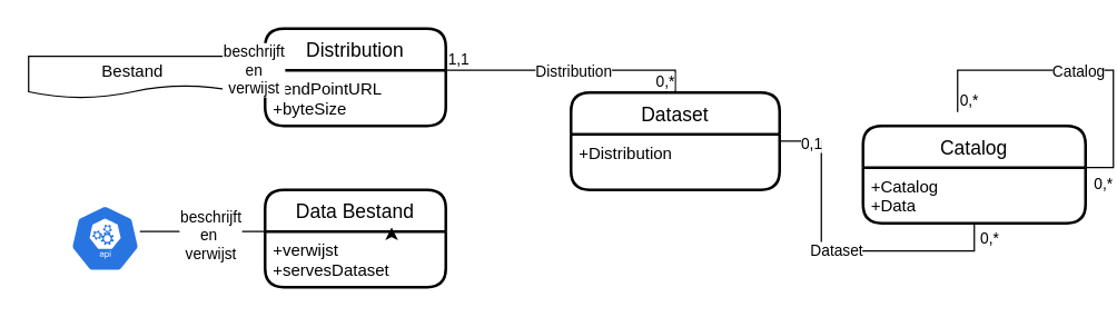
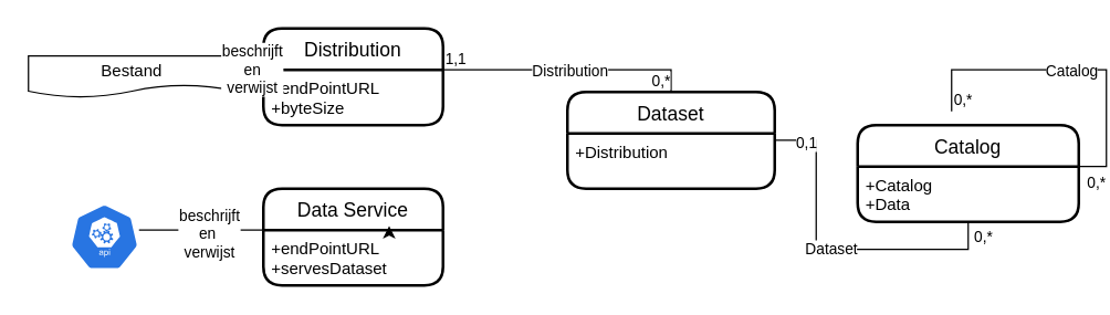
- <mxCell id="15" value="Data Bestand" style="swimlane;childLayout=stackLayout;horizontal=1;startSize=30;horizontalStack=0;rounded=1;fontSize=14;fontStyle=0;strokeWidth=2;resizeParent=0;resizeLast=1;shadow=0;dashed=0;align=center;" vertex="1" parent="1"><mxGeometry x="190" y="136" width="130" height="70" as="geometry" /></mxCell>
+ <mxCell id="15" value="Data Service" style="swimlane;childLayout=stackLayout;horizontal=1;startSize=30;horizontalStack=0;rounded=1;fontSize=14;fontStyle=0;strokeWidth=2;resizeParent=0;resizeLast=1;shadow=0;dashed=0;align=center;" vertex="1" parent="1"><mxGeometry x="190" y="136" width="130" height="70" as="geometry" /></mxCell>
- <mxCell id="16" value="+verwijst&#10;+servesDataset&#10;" style="align=left;strokeColor=none;fillColor=none;spacingLeft=4;fontSize=12;verticalAlign=top;resizable=0;rotatable=0;part=1;" vertex="1" parent="15"><mxGeometry y="30" width="130" height="40" as="geometry" /></mxCell>
+ <mxCell id="16" value="+endPointURL&#10;+servesDataset&#10;" style="align=left;strokeColor=none;fillColor=none;spacingLeft=4;fontSize=12;verticalAlign=top;resizable=0;rotatable=0;part=1;" vertex="1" parent="15"><mxGeometry y="30" width="130" height="40" as="geometry" /></mxCell>
